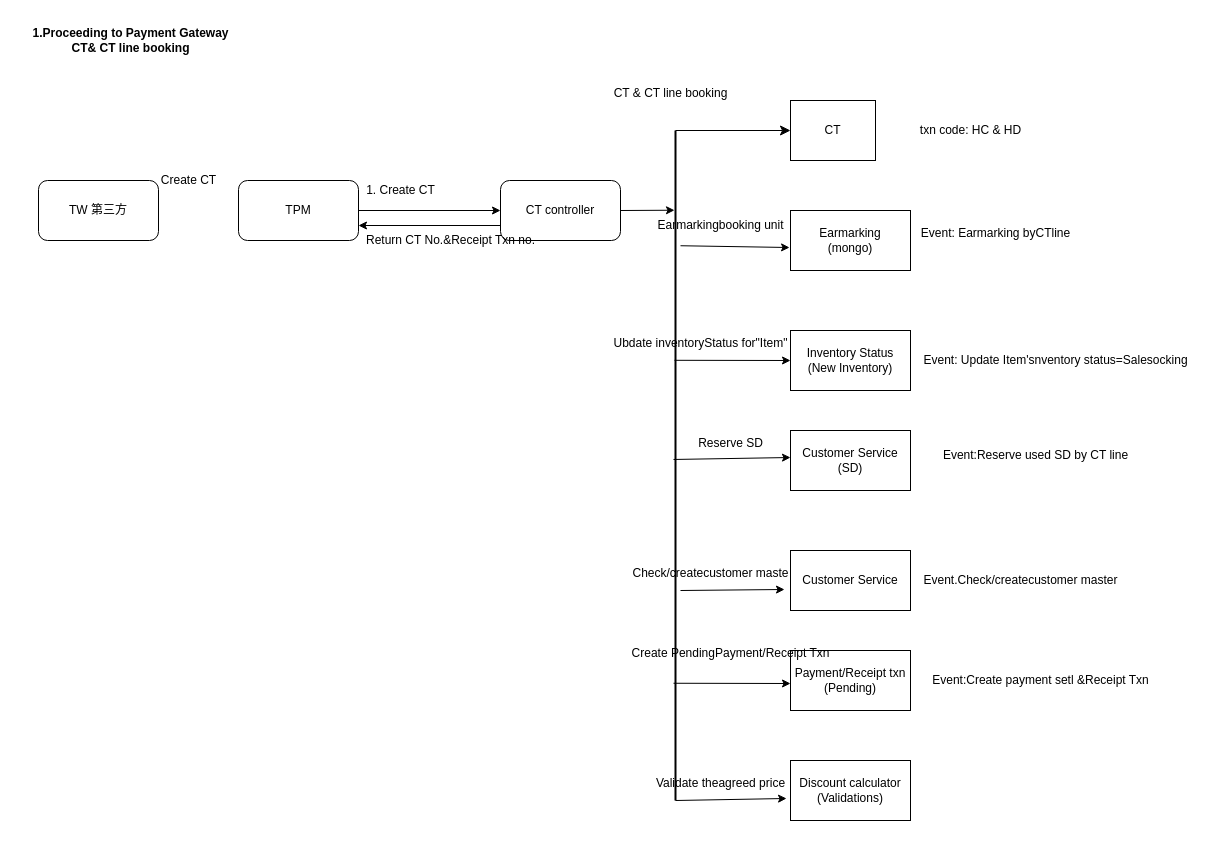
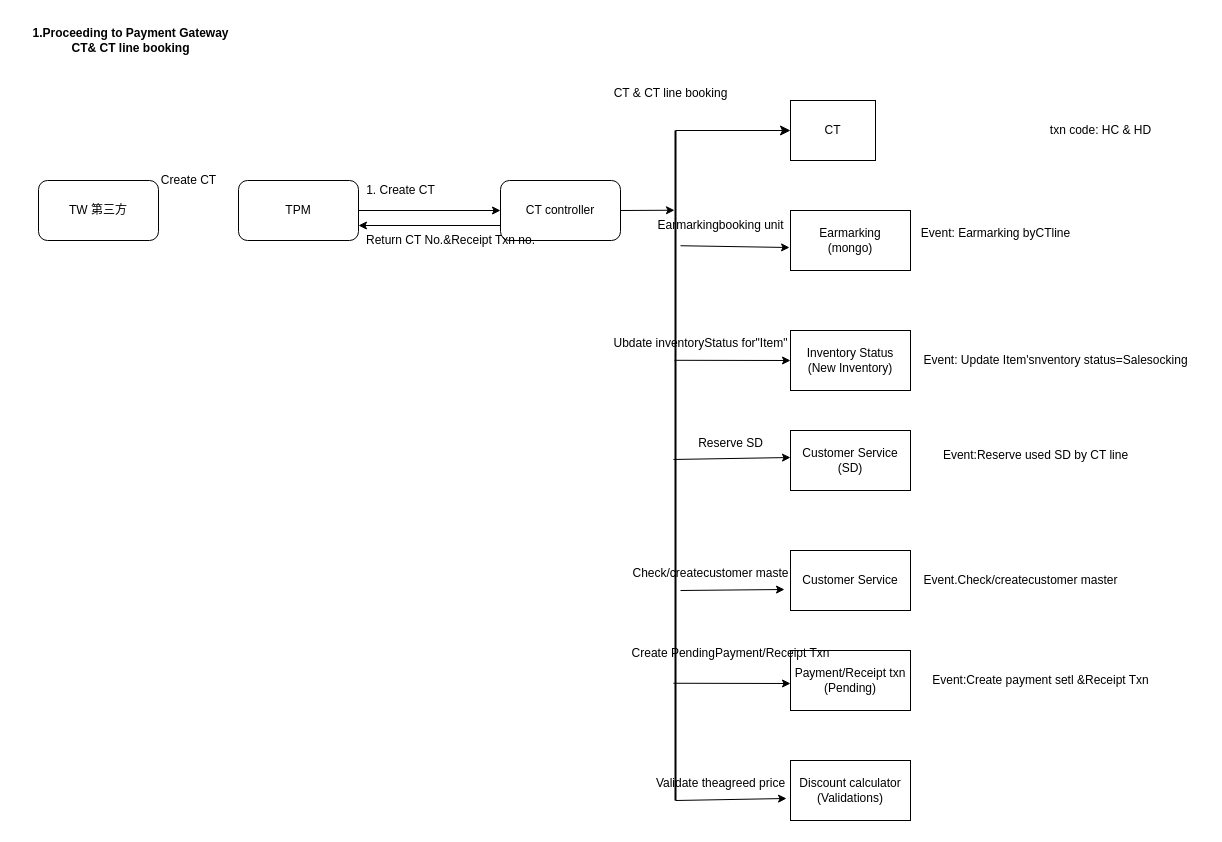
- <mxCell id="23" value="txn code: HC &amp;amp; HD" style="text;html=1;align=center;verticalAlign=middle;resizable=0;points=[];autosize=1;strokeColor=none;fillColor=none;" vertex="1" parent="1"><mxGeometry x="910" y="115" width="120" height="30" as="geometry" /></mxCell>
+ <mxCell id="23" value="txn code: HC &amp;amp; HD" style="text;html=1;align=center;verticalAlign=middle;resizable=0;points=[];autosize=1;strokeColor=none;fillColor=none;" vertex="1" parent="1"><mxGeometry x="1040" y="115" width="120" height="30" as="geometry" /></mxCell>
